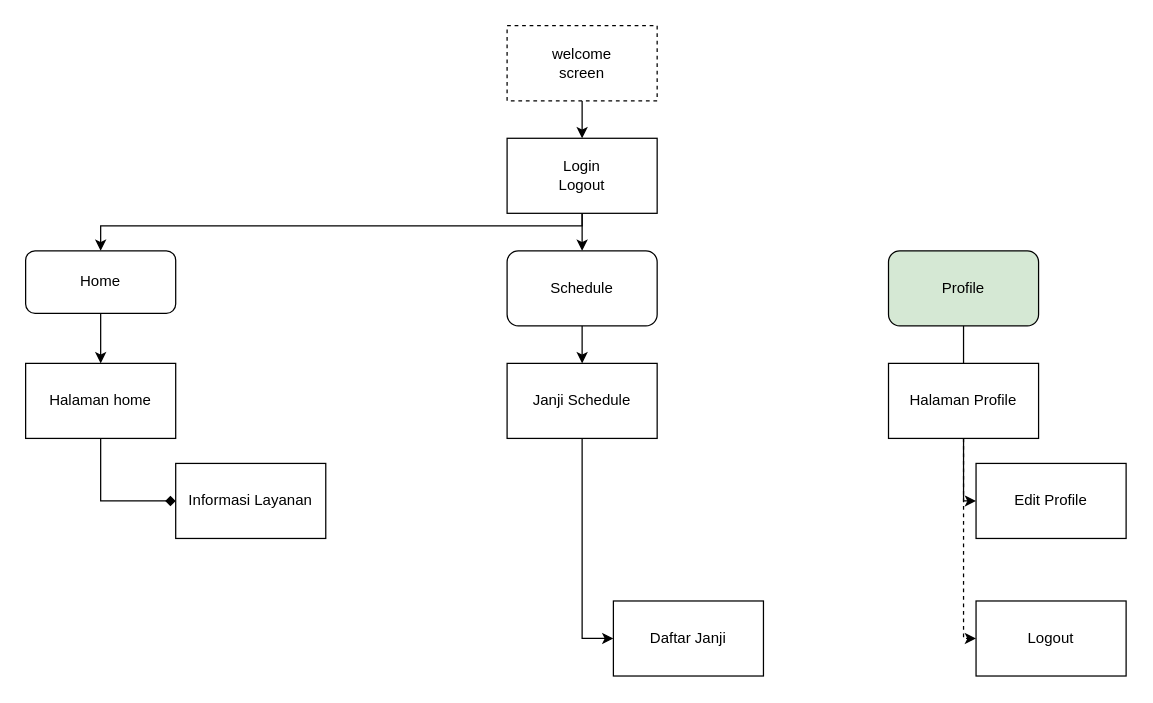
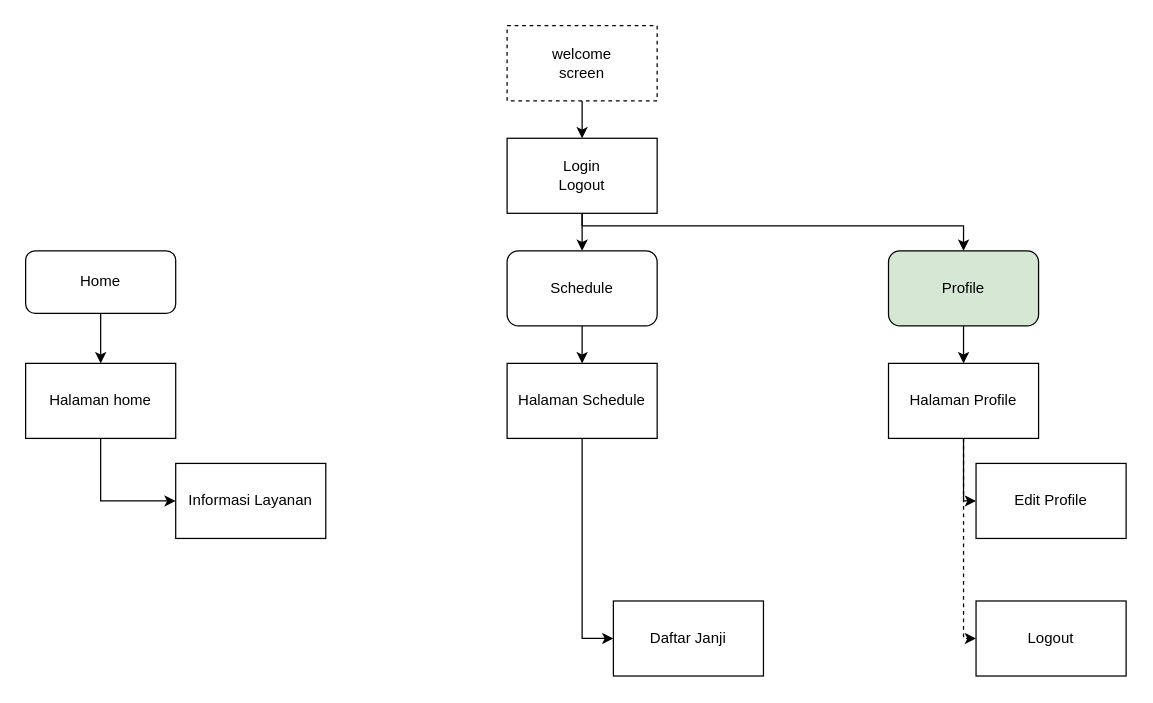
- <mxCell id="4" value="" style="edgeStyle=orthogonalEdgeStyle;rounded=0;orthogonalLoop=1;jettySize=auto;html=1;" edge="1" parent="1" source="7" target="9"><mxGeometry relative="1" as="geometry"><Array as="points"><mxPoint x="465" y="180" /><mxPoint x="80" y="180" /></Array></mxGeometry></mxCell>
+ <mxCell id="6" value="" style="edgeStyle=orthogonalEdgeStyle;rounded=0;orthogonalLoop=1;jettySize=auto;html=1;exitX=0.5;exitY=1;exitDx=0;exitDy=0;entryX=0.5;entryY=0;entryDx=0;entryDy=0;" edge="1" parent="1" source="7" target="19"><mxGeometry relative="1" as="geometry"><Array as="points"><mxPoint x="465" y="180" /><mxPoint x="770" y="180" /></Array></mxGeometry></mxCell>
- <mxCell id="18" value="" style="edgeStyle=orthogonalEdgeStyle;rounded=0;orthogonalLoop=1;jettySize=auto;html=1;endArrow=none;" edge="1" parent="1" source="19" target="21"><mxGeometry relative="1" as="geometry" /></mxCell>
+ <mxCell id="18" value="" style="edgeStyle=orthogonalEdgeStyle;rounded=0;orthogonalLoop=1;jettySize=auto;html=1;" edge="1" parent="1" source="19" target="21"><mxGeometry relative="1" as="geometry" /></mxCell>
- <mxCell id="15" value="Janji Schedule" style="rounded=0;whiteSpace=wrap;html=1;" vertex="1" parent="1"><mxGeometry x="405" y="290" width="120" height="60" as="geometry" /></mxCell>
+ <mxCell id="15" value="Halaman Schedule" style="rounded=0;whiteSpace=wrap;html=1;" vertex="1" parent="1"><mxGeometry x="405" y="290" width="120" height="60" as="geometry" /></mxCell>
- <mxCell id="12" value="" style="edgeStyle=orthogonalEdgeStyle;rounded=0;orthogonalLoop=1;jettySize=auto;html=1;endArrow=diamond;" edge="1" parent="1" source="13" target="14"><mxGeometry relative="1" as="geometry"><Array as="points"><mxPoint x="80" y="400" /></Array></mxGeometry></mxCell>
+ <mxCell id="12" value="" style="edgeStyle=orthogonalEdgeStyle;rounded=0;orthogonalLoop=1;jettySize=auto;html=1;" edge="1" parent="1" source="13" target="14"><mxGeometry relative="1" as="geometry"><Array as="points"><mxPoint x="80" y="400" /></Array></mxGeometry></mxCell>
